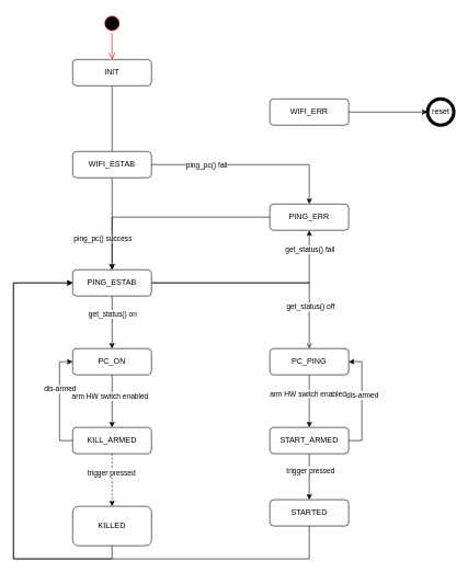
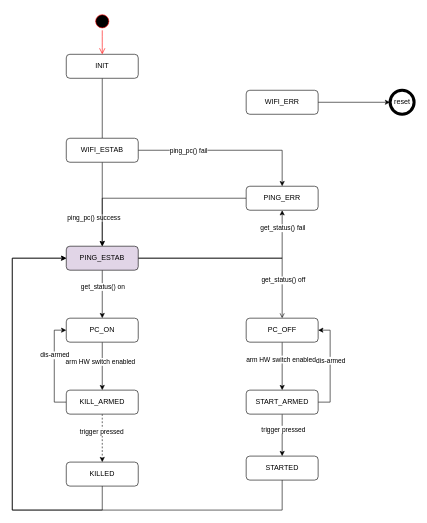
- <mxCell id="15" value="PING_ESTAB" style="rounded=1;whiteSpace=wrap;html=1;fontSize=12;glass=0;strokeWidth=1;shadow=0;" vertex="1" parent="1"><mxGeometry x="110" y="410" width="120" height="40" as="geometry" /></mxCell>
+ <mxCell id="15" value="PING_ESTAB" style="rounded=1;whiteSpace=wrap;html=1;fontSize=12;glass=0;strokeWidth=1;shadow=0;fillColor=#e1d5e7;" vertex="1" parent="1"><mxGeometry x="110" y="410" width="120" height="40" as="geometry" /></mxCell>
- <mxCell id="28" value="PC_PING" style="rounded=1;whiteSpace=wrap;html=1;fontSize=12;glass=0;strokeWidth=1;shadow=0;" vertex="1" parent="1"><mxGeometry x="410" y="530" width="120" height="40" as="geometry" /></mxCell>
+ <mxCell id="28" value="PC_OFF" style="rounded=1;whiteSpace=wrap;html=1;fontSize=12;glass=0;strokeWidth=1;shadow=0;" vertex="1" parent="1"><mxGeometry x="410" y="530" width="120" height="40" as="geometry" /></mxCell>
- <mxCell id="40" value="KILLED" style="rounded=1;whiteSpace=wrap;html=1;fontSize=12;glass=0;strokeWidth=1;shadow=0;" vertex="1" parent="1"><mxGeometry x="110" y="770" width="120" height="60" as="geometry" /></mxCell>
+ <mxCell id="40" value="KILLED" style="rounded=1;whiteSpace=wrap;html=1;fontSize=12;glass=0;strokeWidth=1;shadow=0;" vertex="1" parent="1"><mxGeometry x="110" y="770" width="120" height="40" as="geometry" /></mxCell>
